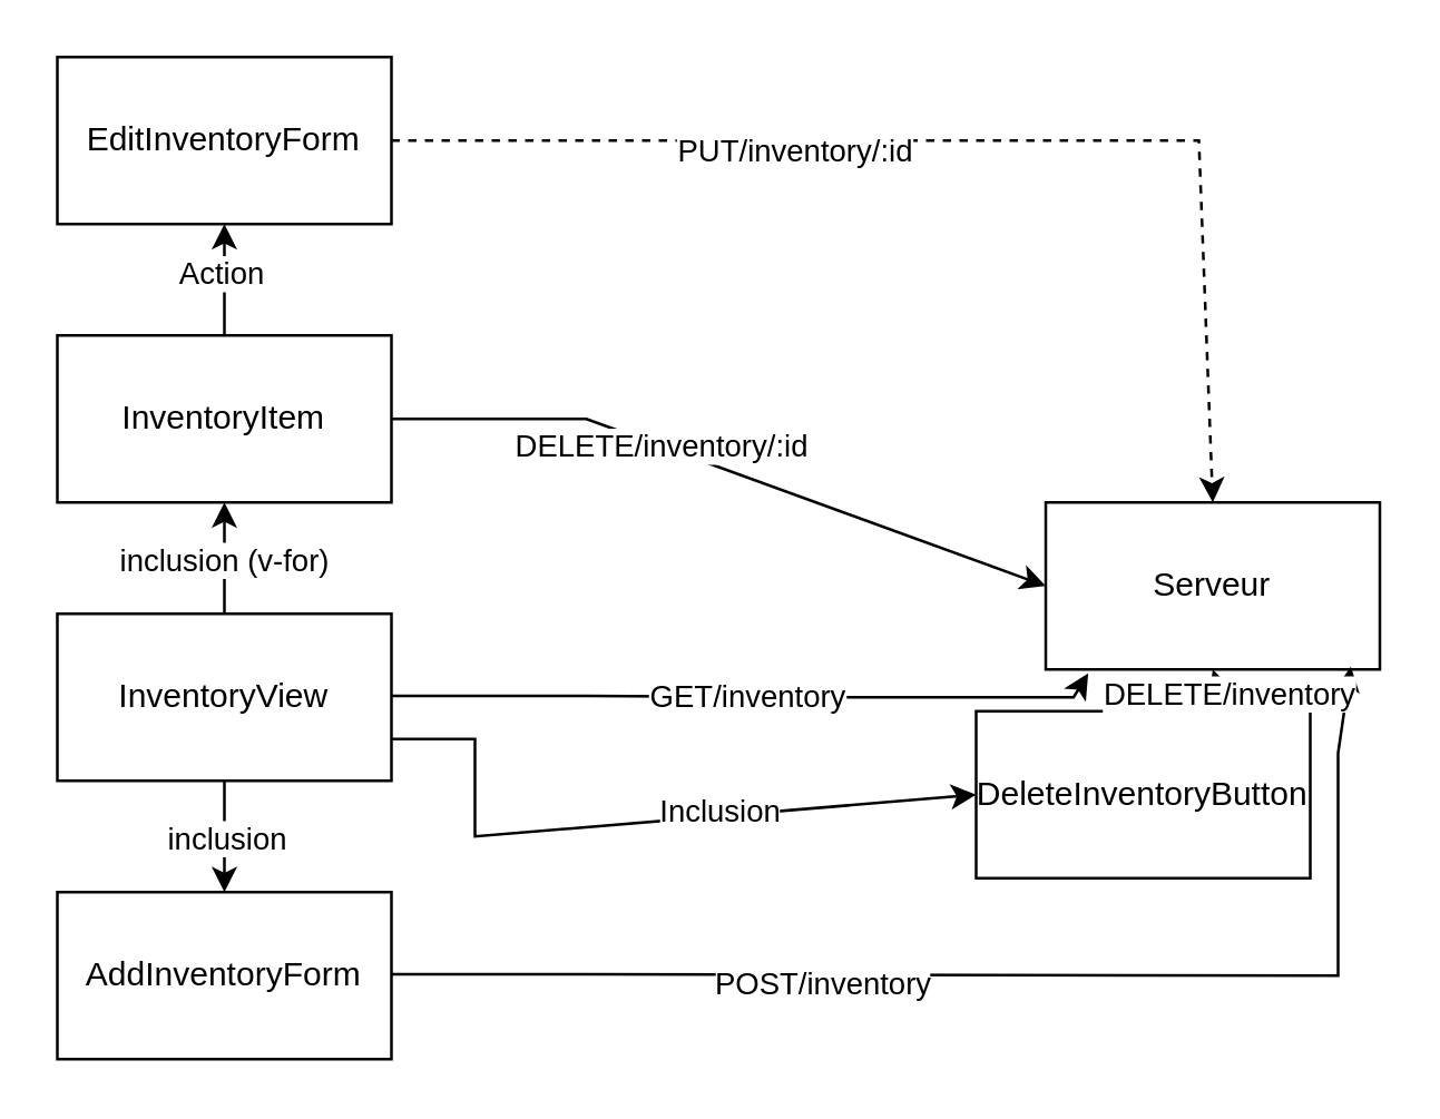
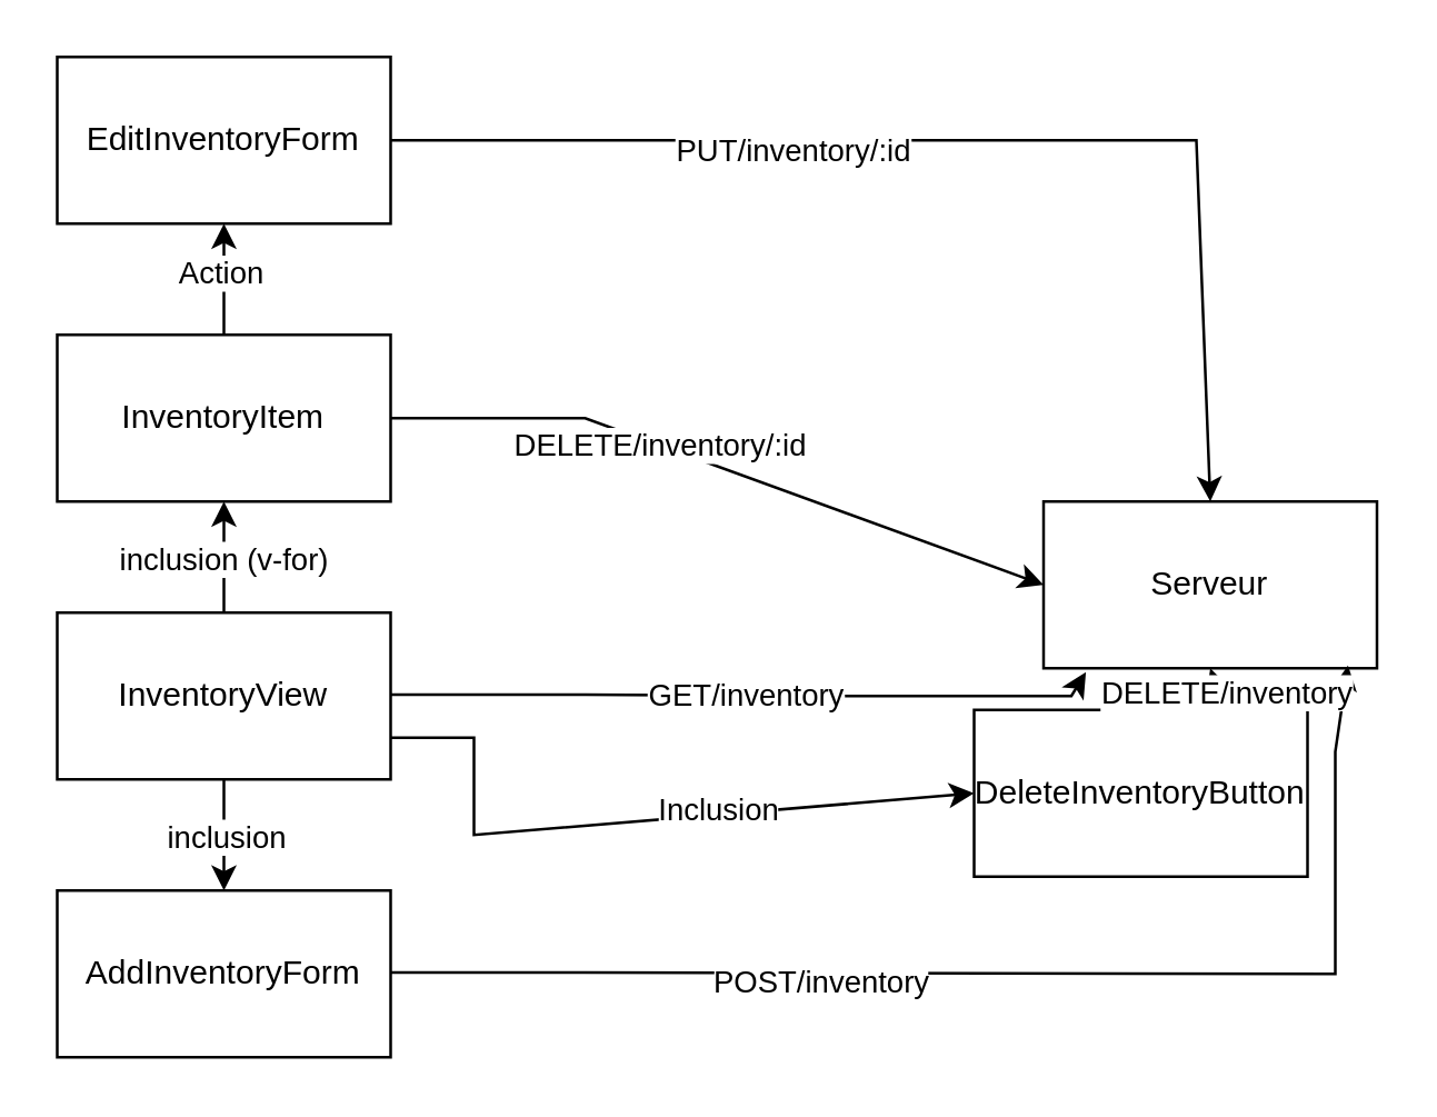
- <mxCell id="14" value="" style="endArrow=classic;html=1;rounded=0;exitX=1;exitY=0.5;exitDx=0;exitDy=0;entryX=0.5;entryY=0;entryDx=0;entryDy=0;dashed=1;" edge="1" parent="1" source="12" target="7"><mxGeometry width="50" height="50" relative="1" as="geometry"><mxPoint x="250" y="310" as="sourcePoint" /><mxPoint x="300" y="260" as="targetPoint" /><Array as="points"><mxPoint x="430" y="50" /></Array></mxGeometry></mxCell>
+ <mxCell id="14" value="" style="endArrow=classic;html=1;rounded=0;exitX=1;exitY=0.5;exitDx=0;exitDy=0;entryX=0.5;entryY=0;entryDx=0;entryDy=0;" edge="1" parent="1" source="12" target="7"><mxGeometry width="50" height="50" relative="1" as="geometry"><mxPoint x="250" y="310" as="sourcePoint" /><mxPoint x="300" y="260" as="targetPoint" /><Array as="points"><mxPoint x="430" y="50" /></Array></mxGeometry></mxCell>
